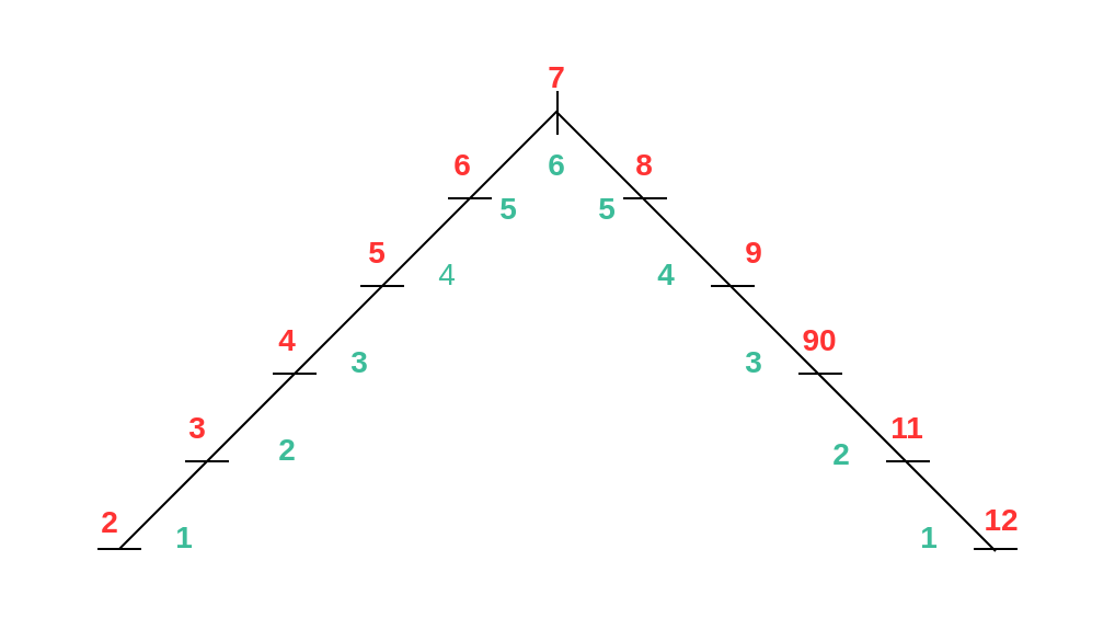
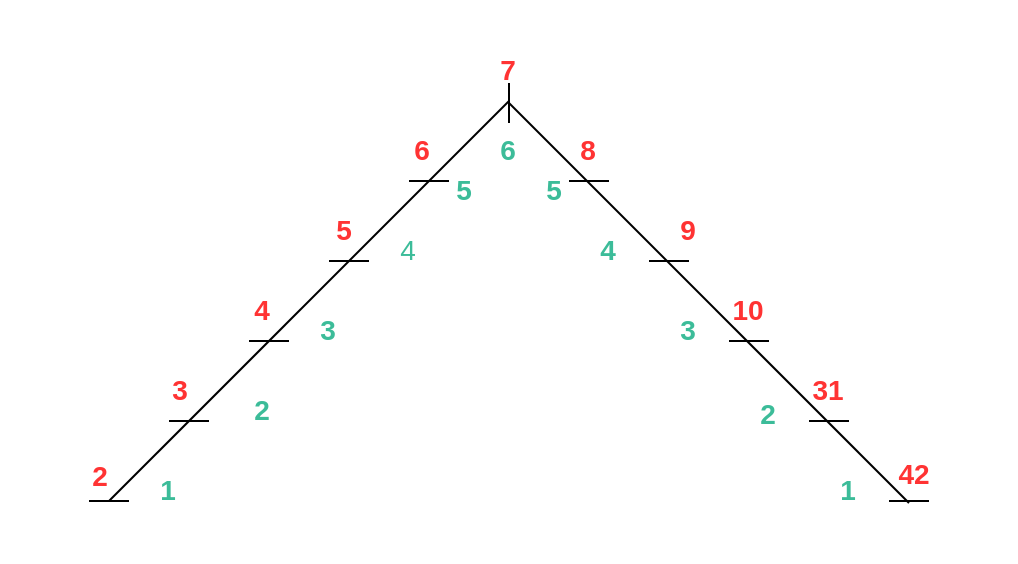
- <mxCell id="30" value="&lt;font color=&quot;#ff3333&quot; style=&quot;font-size: 14px;&quot;&gt;&lt;b&gt;90&lt;/b&gt;&lt;/font&gt;" style="text;html=1;strokeColor=none;fillColor=none;align=center;verticalAlign=middle;whiteSpace=wrap;rounded=0;" vertex="1" parent="1"><mxGeometry x="344" y="140" width="60" height="30" as="geometry" /></mxCell>
+ <mxCell id="30" value="&lt;font color=&quot;#ff3333&quot; style=&quot;font-size: 14px;&quot;&gt;&lt;b&gt;10&lt;/b&gt;&lt;/font&gt;" style="text;html=1;strokeColor=none;fillColor=none;align=center;verticalAlign=middle;whiteSpace=wrap;rounded=0;" vertex="1" parent="1"><mxGeometry x="344" y="140" width="60" height="30" as="geometry" /></mxCell>
- <mxCell id="31" value="&lt;font color=&quot;#ff3333&quot; style=&quot;font-size: 14px;&quot;&gt;&lt;b&gt;11&lt;/b&gt;&lt;/font&gt;" style="text;html=1;strokeColor=none;fillColor=none;align=center;verticalAlign=middle;whiteSpace=wrap;rounded=0;" vertex="1" parent="1"><mxGeometry x="384" y="180" width="60" height="30" as="geometry" /></mxCell>
+ <mxCell id="31" value="&lt;font color=&quot;#ff3333&quot; style=&quot;font-size: 14px;&quot;&gt;&lt;b&gt;31&lt;/b&gt;&lt;/font&gt;" style="text;html=1;strokeColor=none;fillColor=none;align=center;verticalAlign=middle;whiteSpace=wrap;rounded=0;" vertex="1" parent="1"><mxGeometry x="384" y="180" width="60" height="30" as="geometry" /></mxCell>
- <mxCell id="32" value="&lt;font color=&quot;#ff3333&quot; style=&quot;font-size: 14px;&quot;&gt;&lt;b&gt;12&lt;/b&gt;&lt;/font&gt;" style="text;html=1;strokeColor=none;fillColor=none;align=center;verticalAlign=middle;whiteSpace=wrap;rounded=0;" vertex="1" parent="1"><mxGeometry x="427" y="222" width="60" height="30" as="geometry" /></mxCell>
+ <mxCell id="32" value="&lt;font color=&quot;#ff3333&quot; style=&quot;font-size: 14px;&quot;&gt;&lt;b&gt;42&lt;/b&gt;&lt;/font&gt;" style="text;html=1;strokeColor=none;fillColor=none;align=center;verticalAlign=middle;whiteSpace=wrap;rounded=0;" vertex="1" parent="1"><mxGeometry x="427" y="222" width="60" height="30" as="geometry" /></mxCell>
